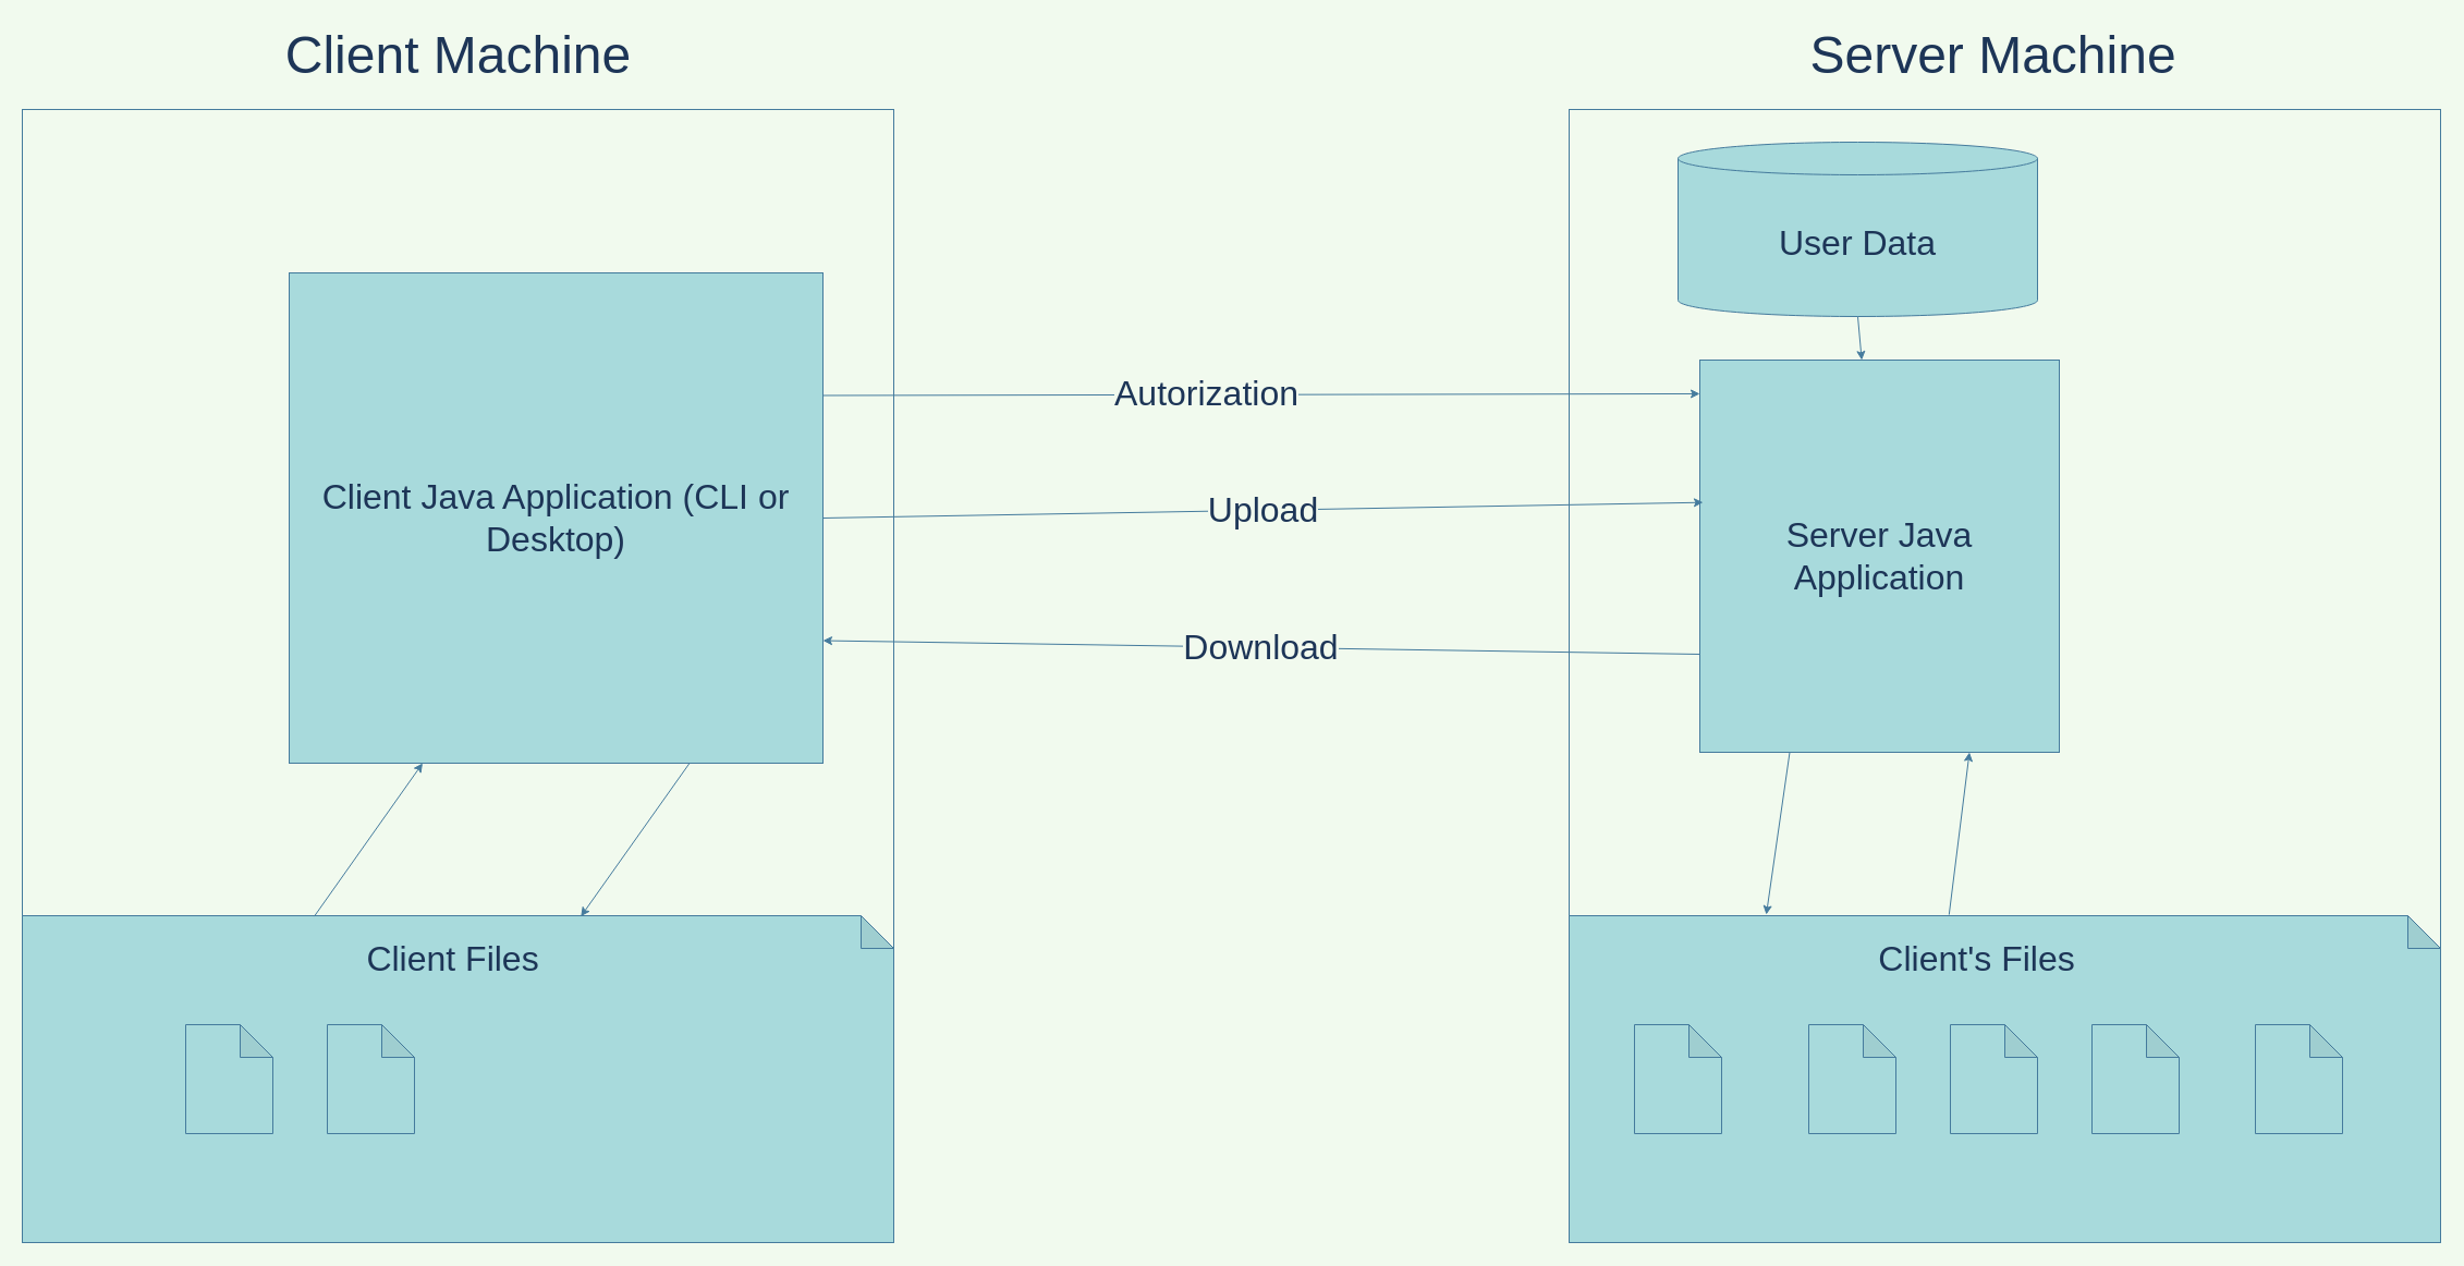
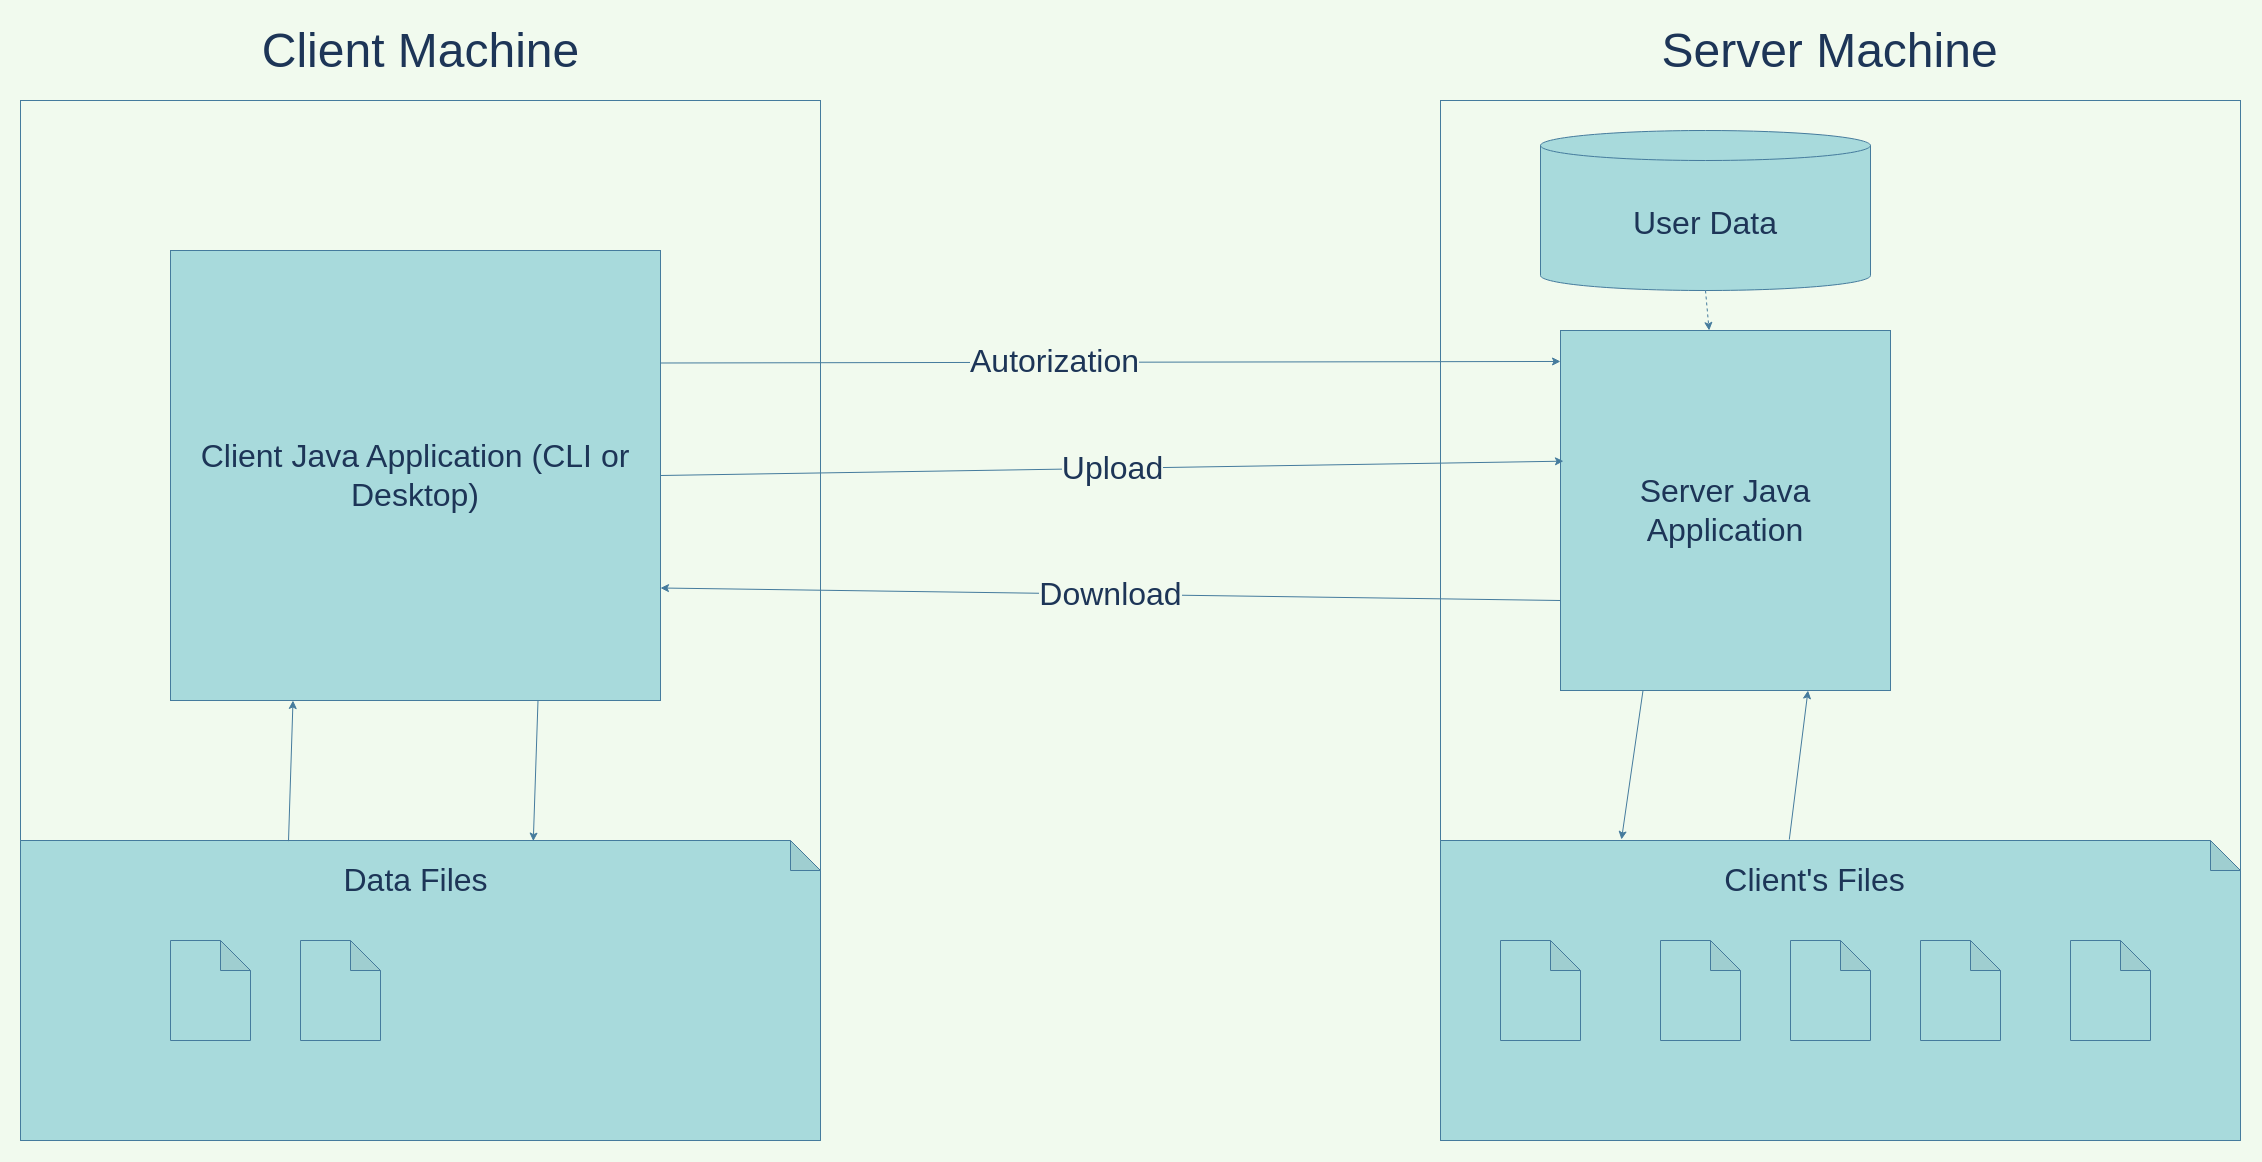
- <mxCell id="7" value="" style="endArrow=classic;html=1;fontSize=19;exitX=0.5;exitY=1;exitDx=0;exitDy=0;exitPerimeter=0;labelBackgroundColor=#F1FAEE;strokeColor=#457B9D;fontColor=#1D3557;" parent="2" source="6" target="5" edge="1"><mxGeometry width="50" height="50" relative="1" as="geometry"><mxPoint x="30" y="550" as="sourcePoint" /><mxPoint x="80" y="500" as="targetPoint" /></mxGeometry></mxCell>
+ <mxCell id="7" value="" style="endArrow=classic;html=1;fontSize=19;exitX=0.5;exitY=1;exitDx=0;exitDy=0;exitPerimeter=0;labelBackgroundColor=#F1FAEE;strokeColor=#457B9D;fontColor=#1D3557;dashed=1;" parent="2" source="6" target="5" edge="1"><mxGeometry width="50" height="50" relative="1" as="geometry"><mxPoint x="30" y="550" as="sourcePoint" /><mxPoint x="80" y="500" as="targetPoint" /></mxGeometry></mxCell>
- <mxCell id="19" value="Client Java Application (CLI or Desktop)" style="rounded=0;whiteSpace=wrap;html=1;fontSize=32;fillColor=#A8DADC;strokeColor=#457B9D;fontColor=#1D3557;" parent="16" vertex="1"><mxGeometry x="245" y="150" width="490" height="450" as="geometry" /></mxCell>
+ <mxCell id="19" value="Client Java Application (CLI or Desktop)" style="rounded=0;whiteSpace=wrap;html=1;fontSize=32;fillColor=#A8DADC;strokeColor=#457B9D;fontColor=#1D3557;" parent="16" vertex="1"><mxGeometry x="150" y="150" width="490" height="450" as="geometry" /></mxCell>
- <mxCell id="20" value="Client Files" style="text;html=1;align=center;verticalAlign=middle;resizable=0;points=[];autosize=1;fontSize=32;fontColor=#1D3557;" parent="16" vertex="1"><mxGeometry x="310" y="760" width="170" height="40" as="geometry" /></mxCell>
+ <mxCell id="20" value="Data Files" style="text;html=1;align=center;verticalAlign=middle;resizable=0;points=[];autosize=1;fontSize=32;fontColor=#1D3557;" parent="16" vertex="1"><mxGeometry x="310" y="760" width="170" height="40" as="geometry" /></mxCell>
